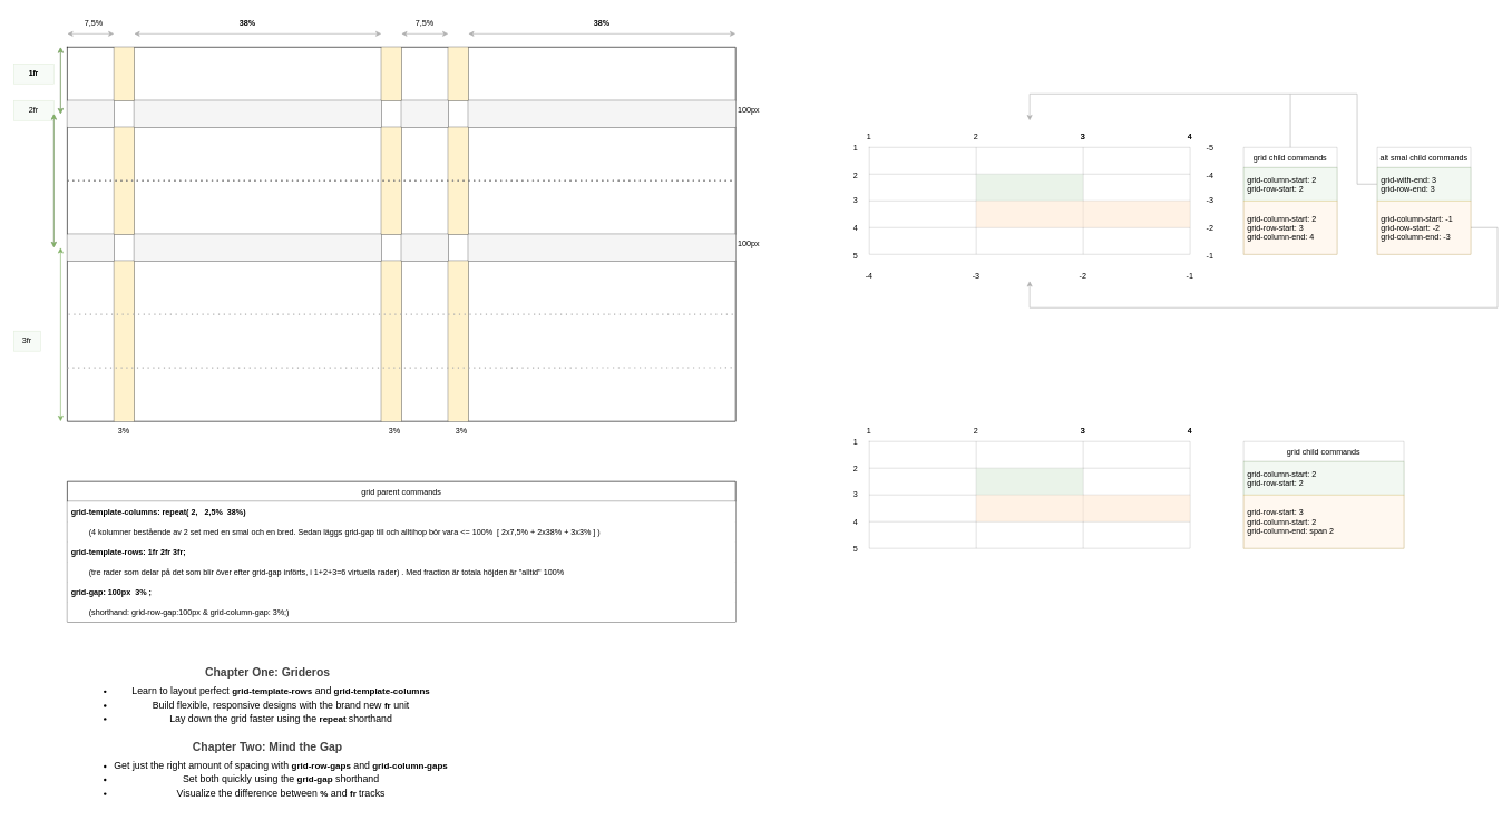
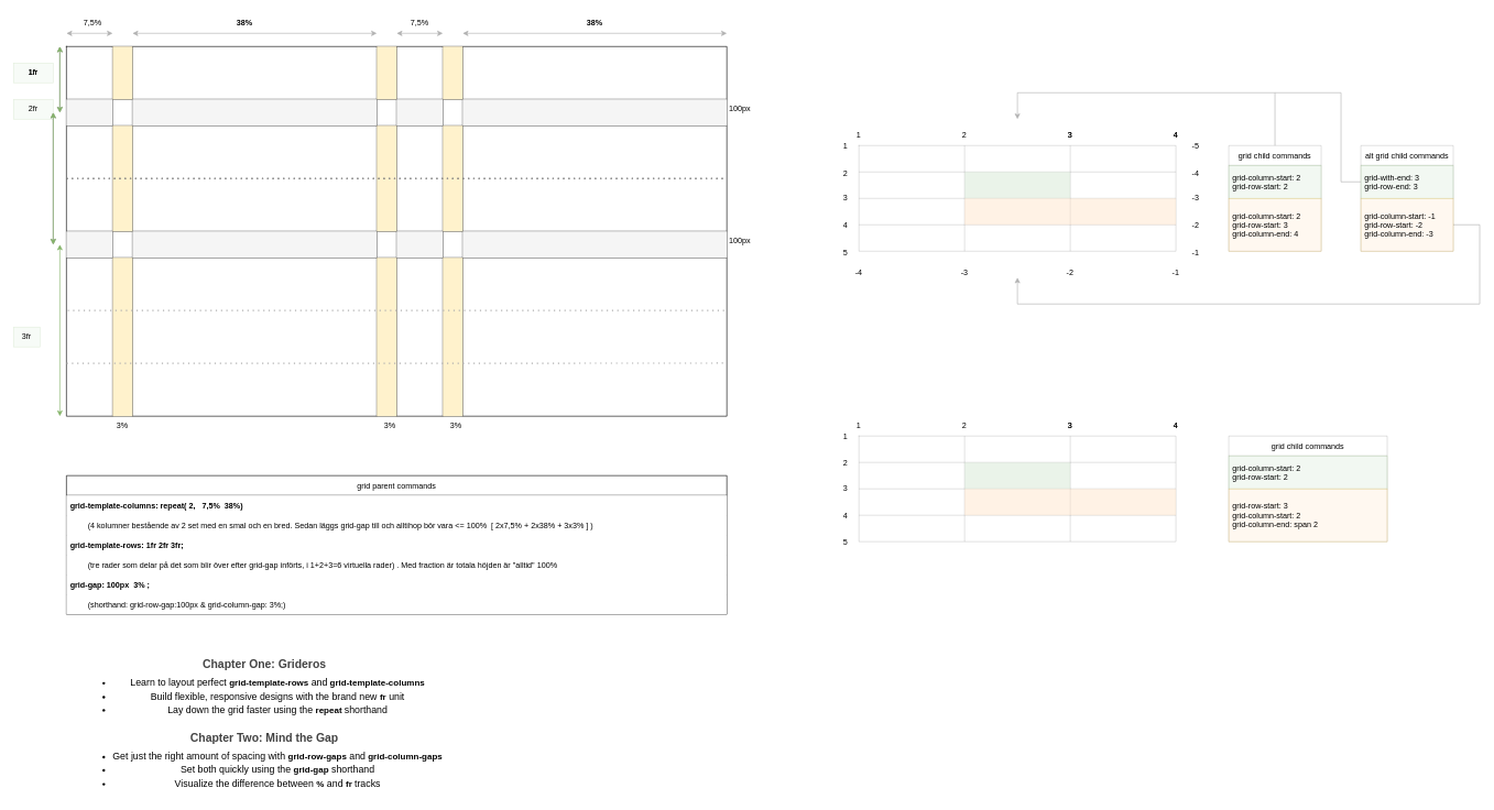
- <mxCell id="111" value="alt smal child commands" style="swimlane;fontStyle=0;childLayout=stackLayout;horizontal=1;startSize=30;horizontalStack=0;resizeParent=1;resizeParentMax=0;resizeLast=0;collapsible=1;marginBottom=0;fillColor=none;opacity=20;" vertex="1" parent="1"><mxGeometry x="2060" y="220" width="140" height="160" as="geometry" /></mxCell>
+ <mxCell id="111" value="alt grid child commands" style="swimlane;fontStyle=0;childLayout=stackLayout;horizontal=1;startSize=30;horizontalStack=0;resizeParent=1;resizeParentMax=0;resizeLast=0;collapsible=1;marginBottom=0;fillColor=none;opacity=20;" vertex="1" parent="1"><mxGeometry x="2060" y="220" width="140" height="160" as="geometry" /></mxCell>
- <mxCell id="3" value="grid-template-columns: repeat( 2,   2,5%  38%)" style="text;strokeColor=none;fillColor=default;align=left;verticalAlign=middle;spacingLeft=4;spacingRight=4;overflow=hidden;points=[[0,0.5],[1,0.5]];portConstraint=eastwest;rotatable=0;fontStyle=1" parent="2" vertex="1"><mxGeometry y="30" width="1000" height="30" as="geometry" /></mxCell>
+ <mxCell id="3" value="grid-template-columns: repeat( 2,   7,5%  38%)" style="text;strokeColor=none;fillColor=default;align=left;verticalAlign=middle;spacingLeft=4;spacingRight=4;overflow=hidden;points=[[0,0.5],[1,0.5]];portConstraint=eastwest;rotatable=0;fontStyle=1" parent="2" vertex="1"><mxGeometry y="30" width="1000" height="30" as="geometry" /></mxCell>
